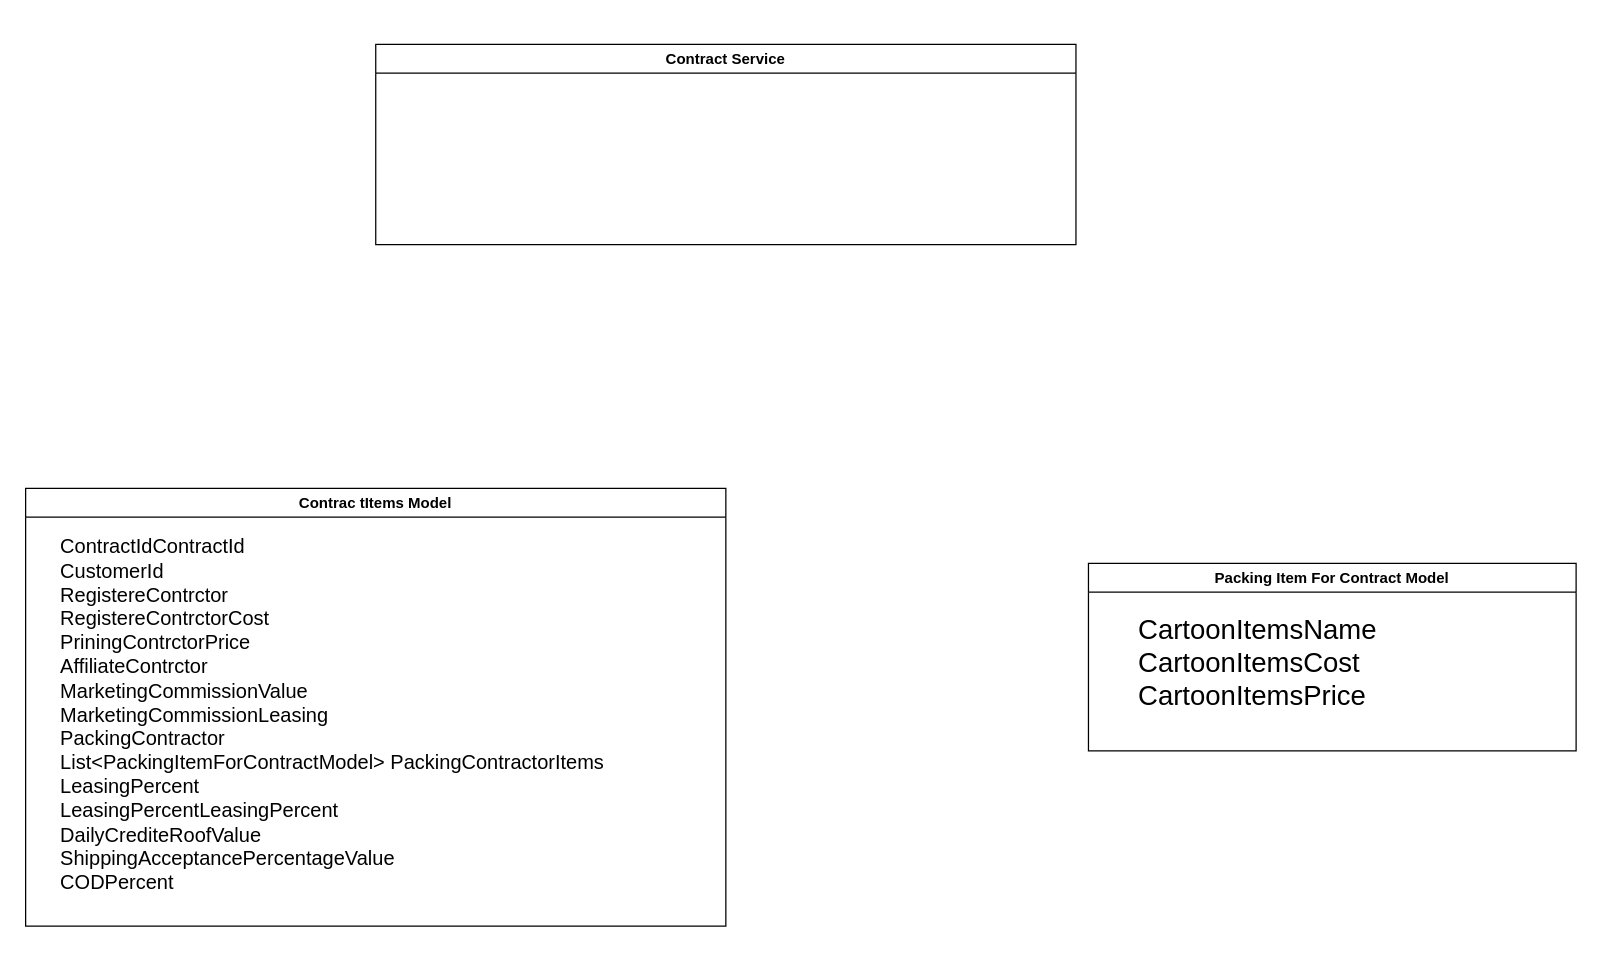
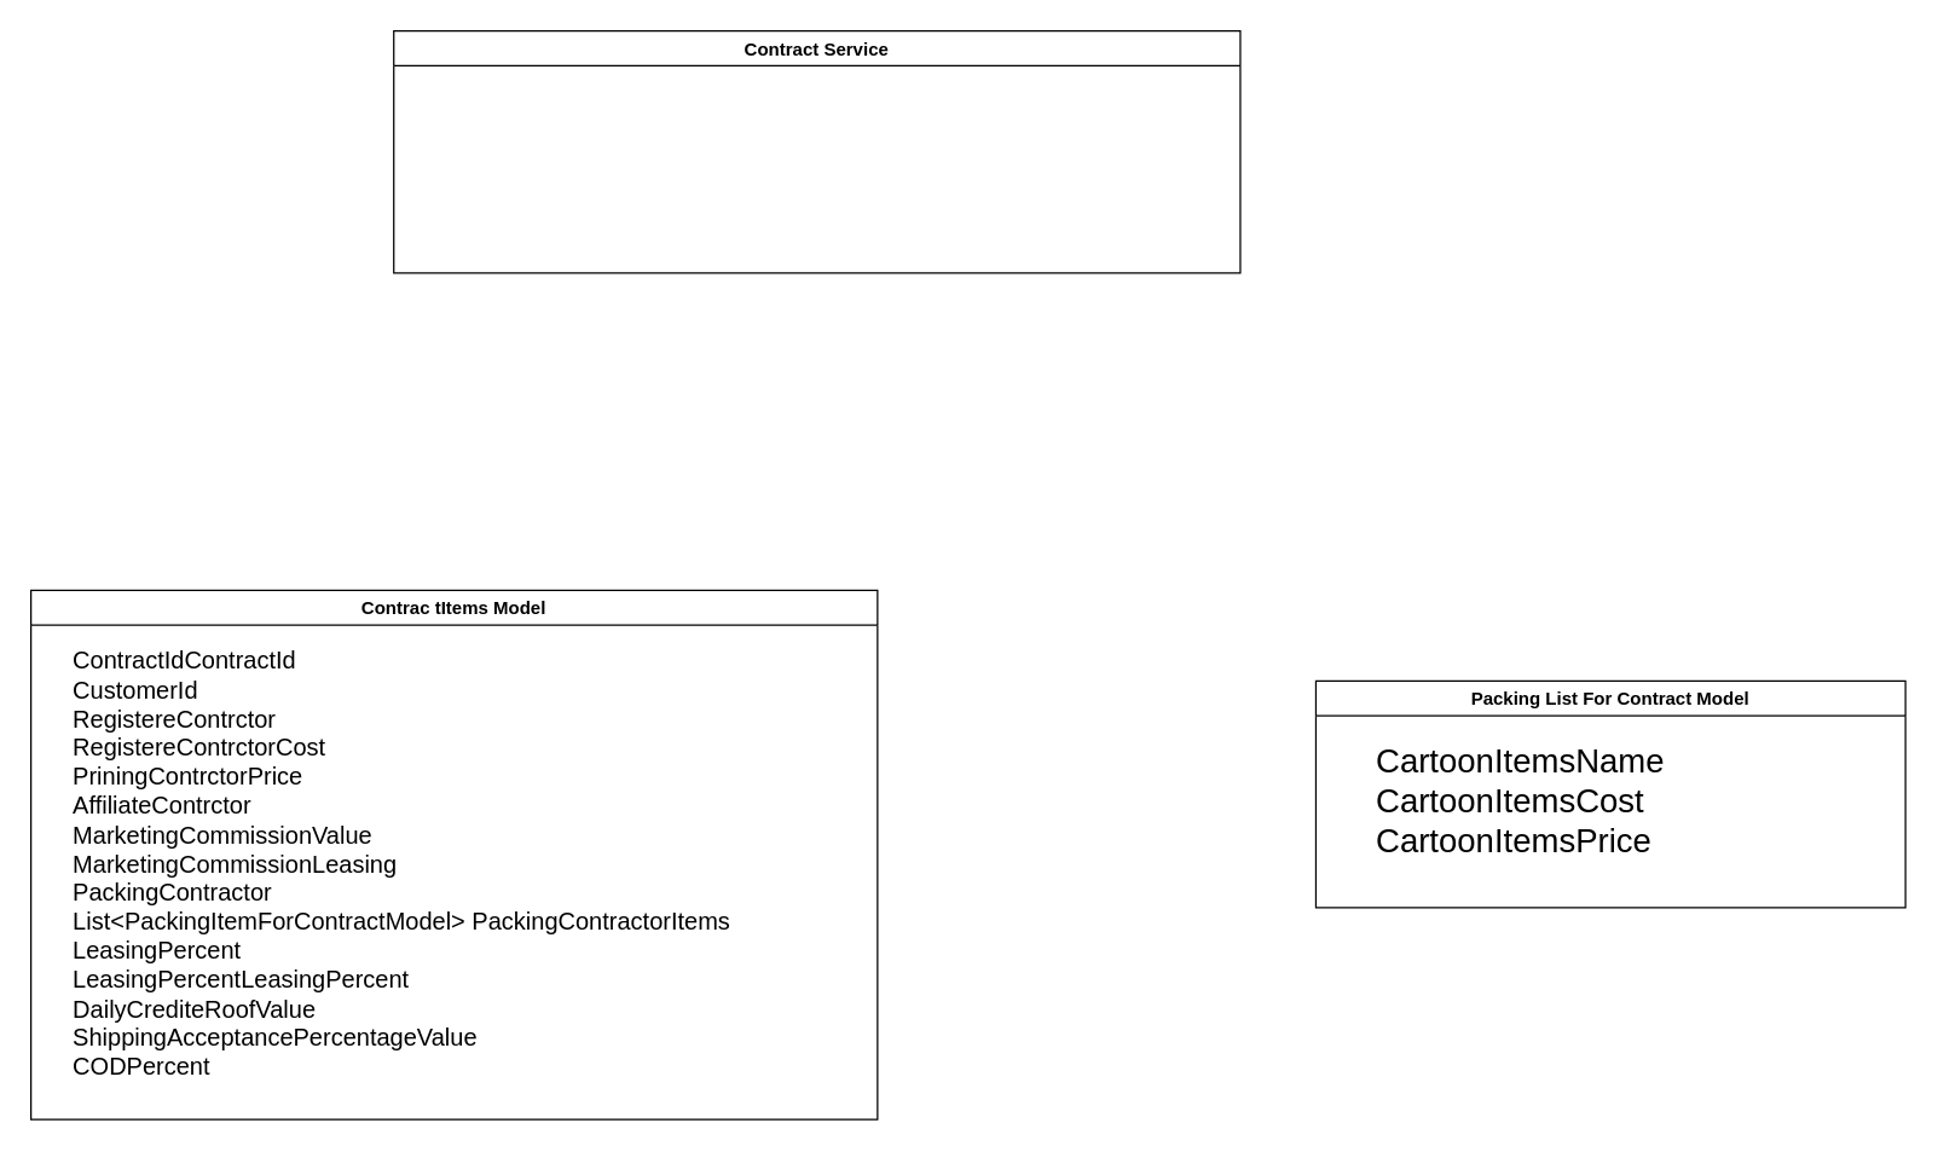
- <mxCell id="2" value="Contract Service" style="swimlane;" vertex="1" parent="1"><mxGeometry x="300" y="35" width="560" height="160" as="geometry" /></mxCell>
+ <mxCell id="2" value="Contract Service" style="swimlane;" vertex="1" parent="1"><mxGeometry x="260" y="20" width="560" height="160" as="geometry" /></mxCell>
- <mxCell id="5" value="Packing Item For Contract Model" style="swimlane;" vertex="1" parent="1"><mxGeometry x="870" y="450" width="390" height="150" as="geometry" /></mxCell>
+ <mxCell id="5" value="Packing List For Contract Model" style="swimlane;" vertex="1" parent="1"><mxGeometry x="870" y="450" width="390" height="150" as="geometry" /></mxCell>
